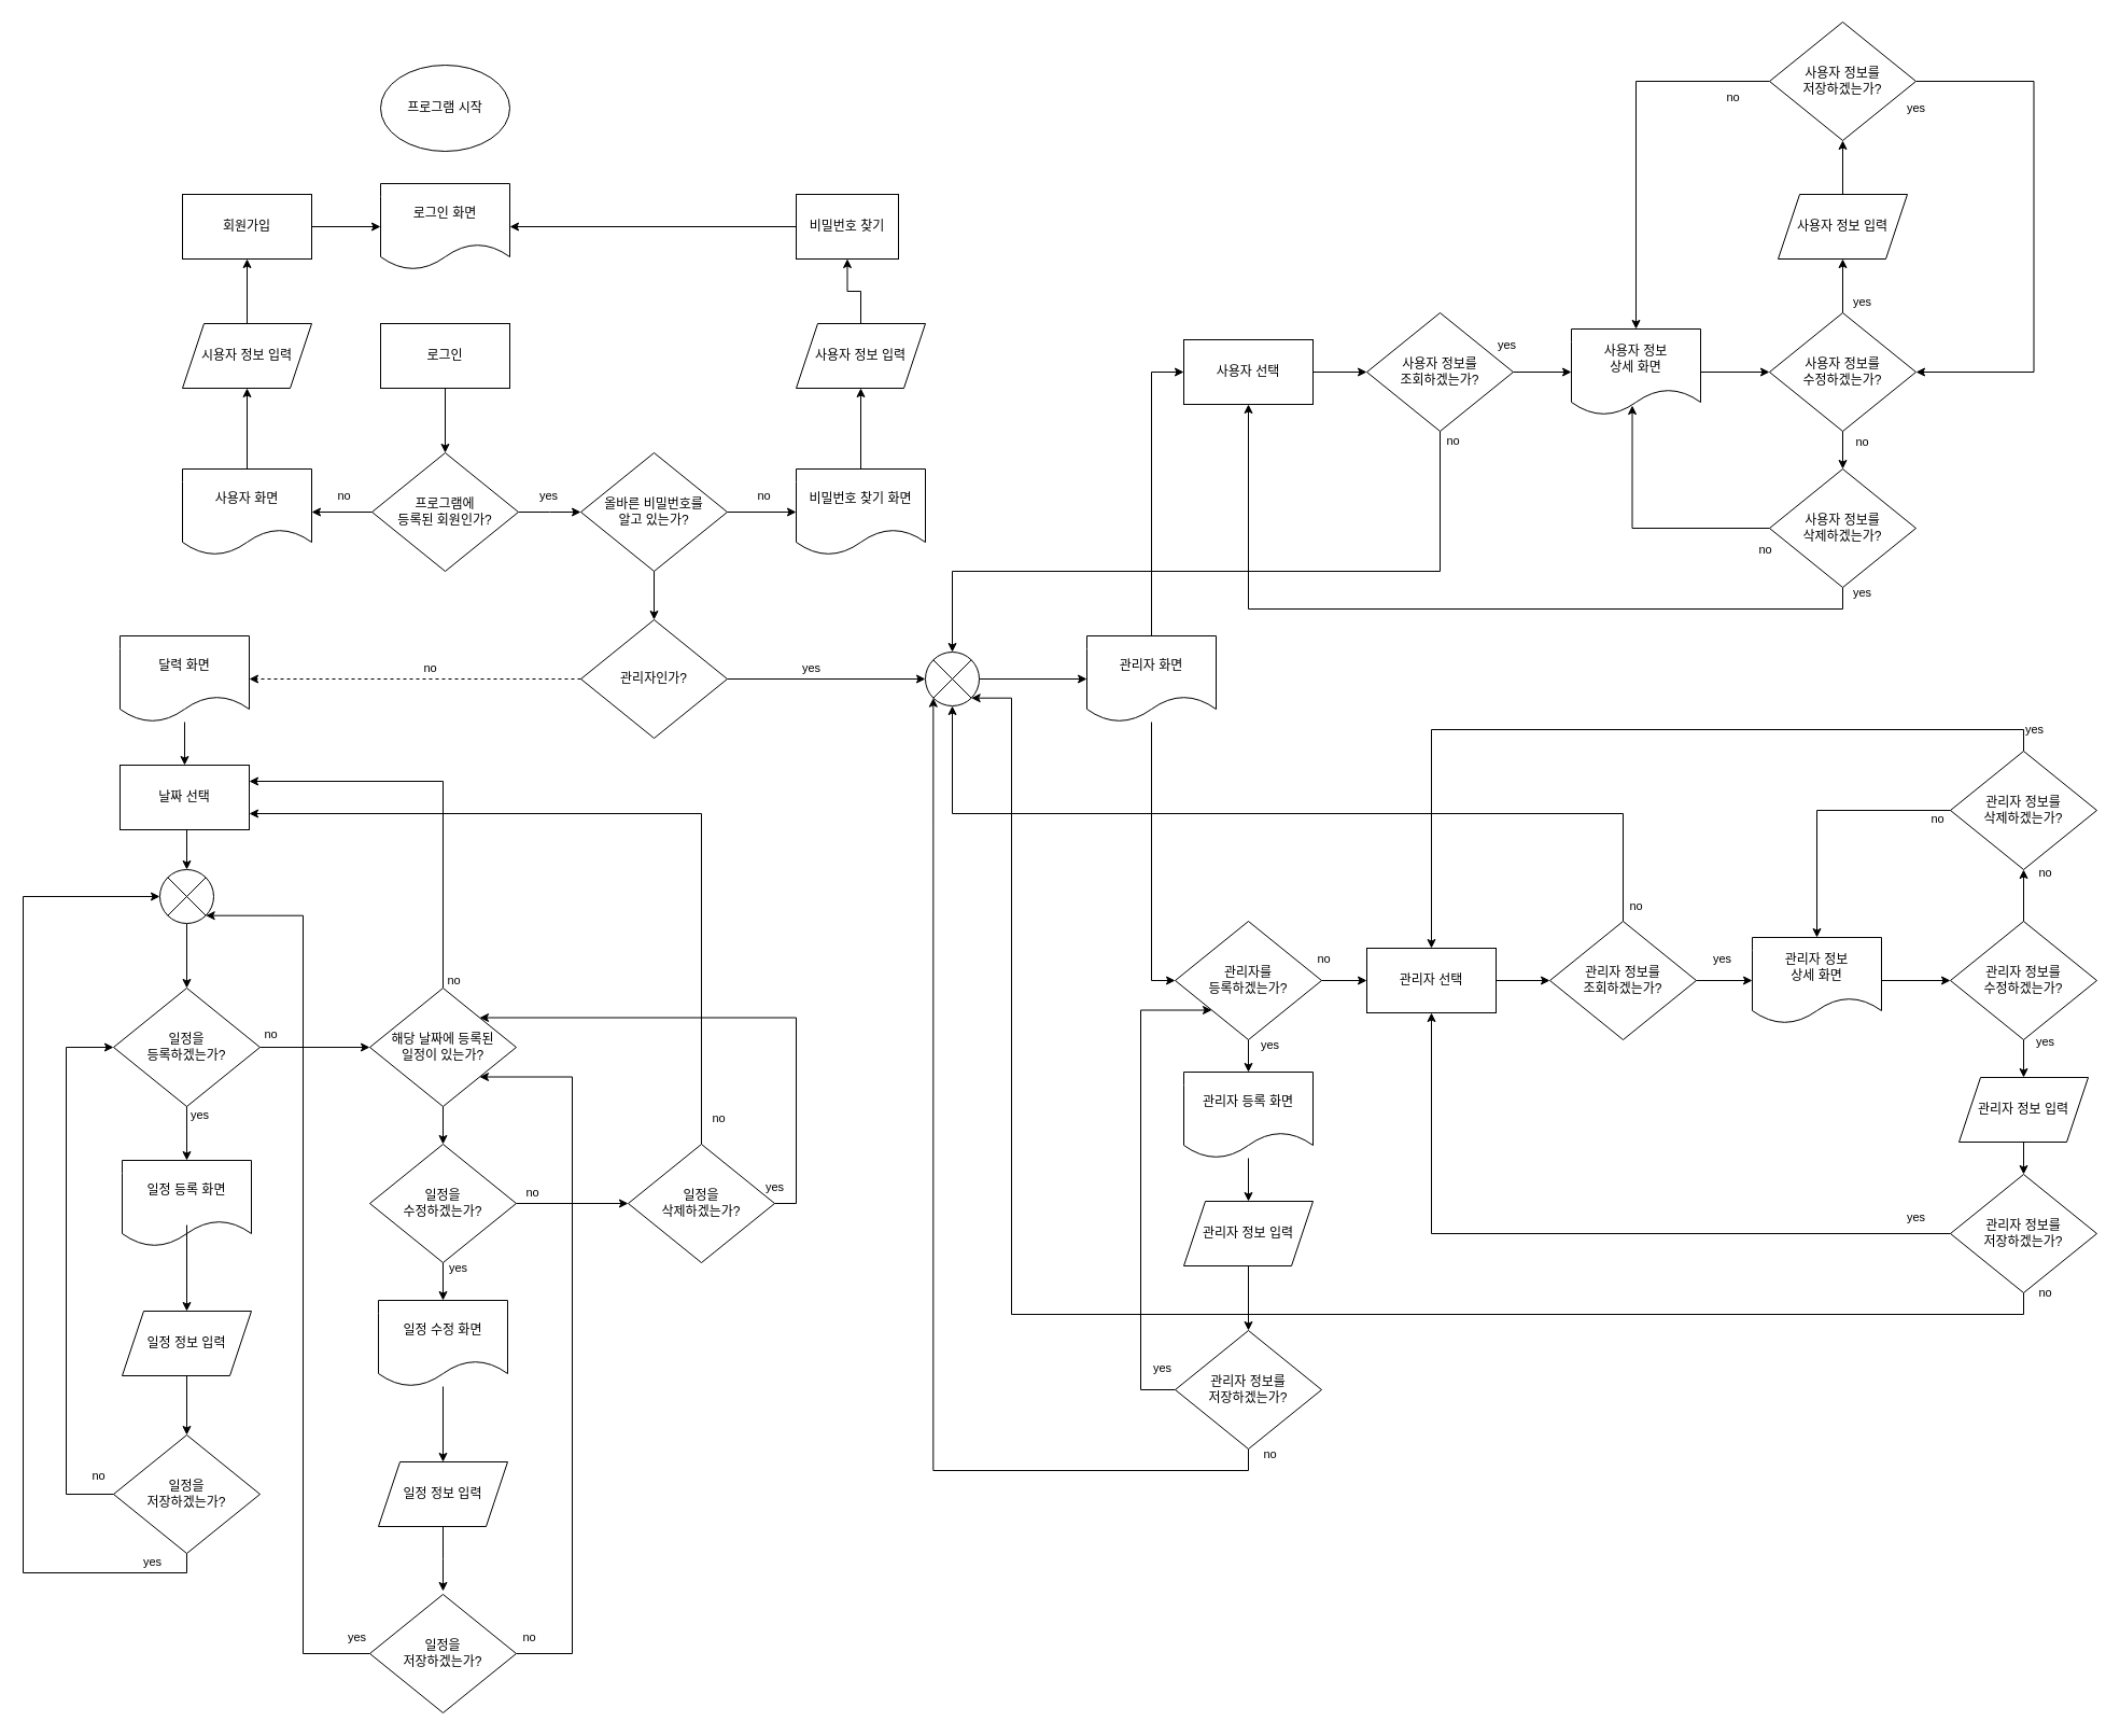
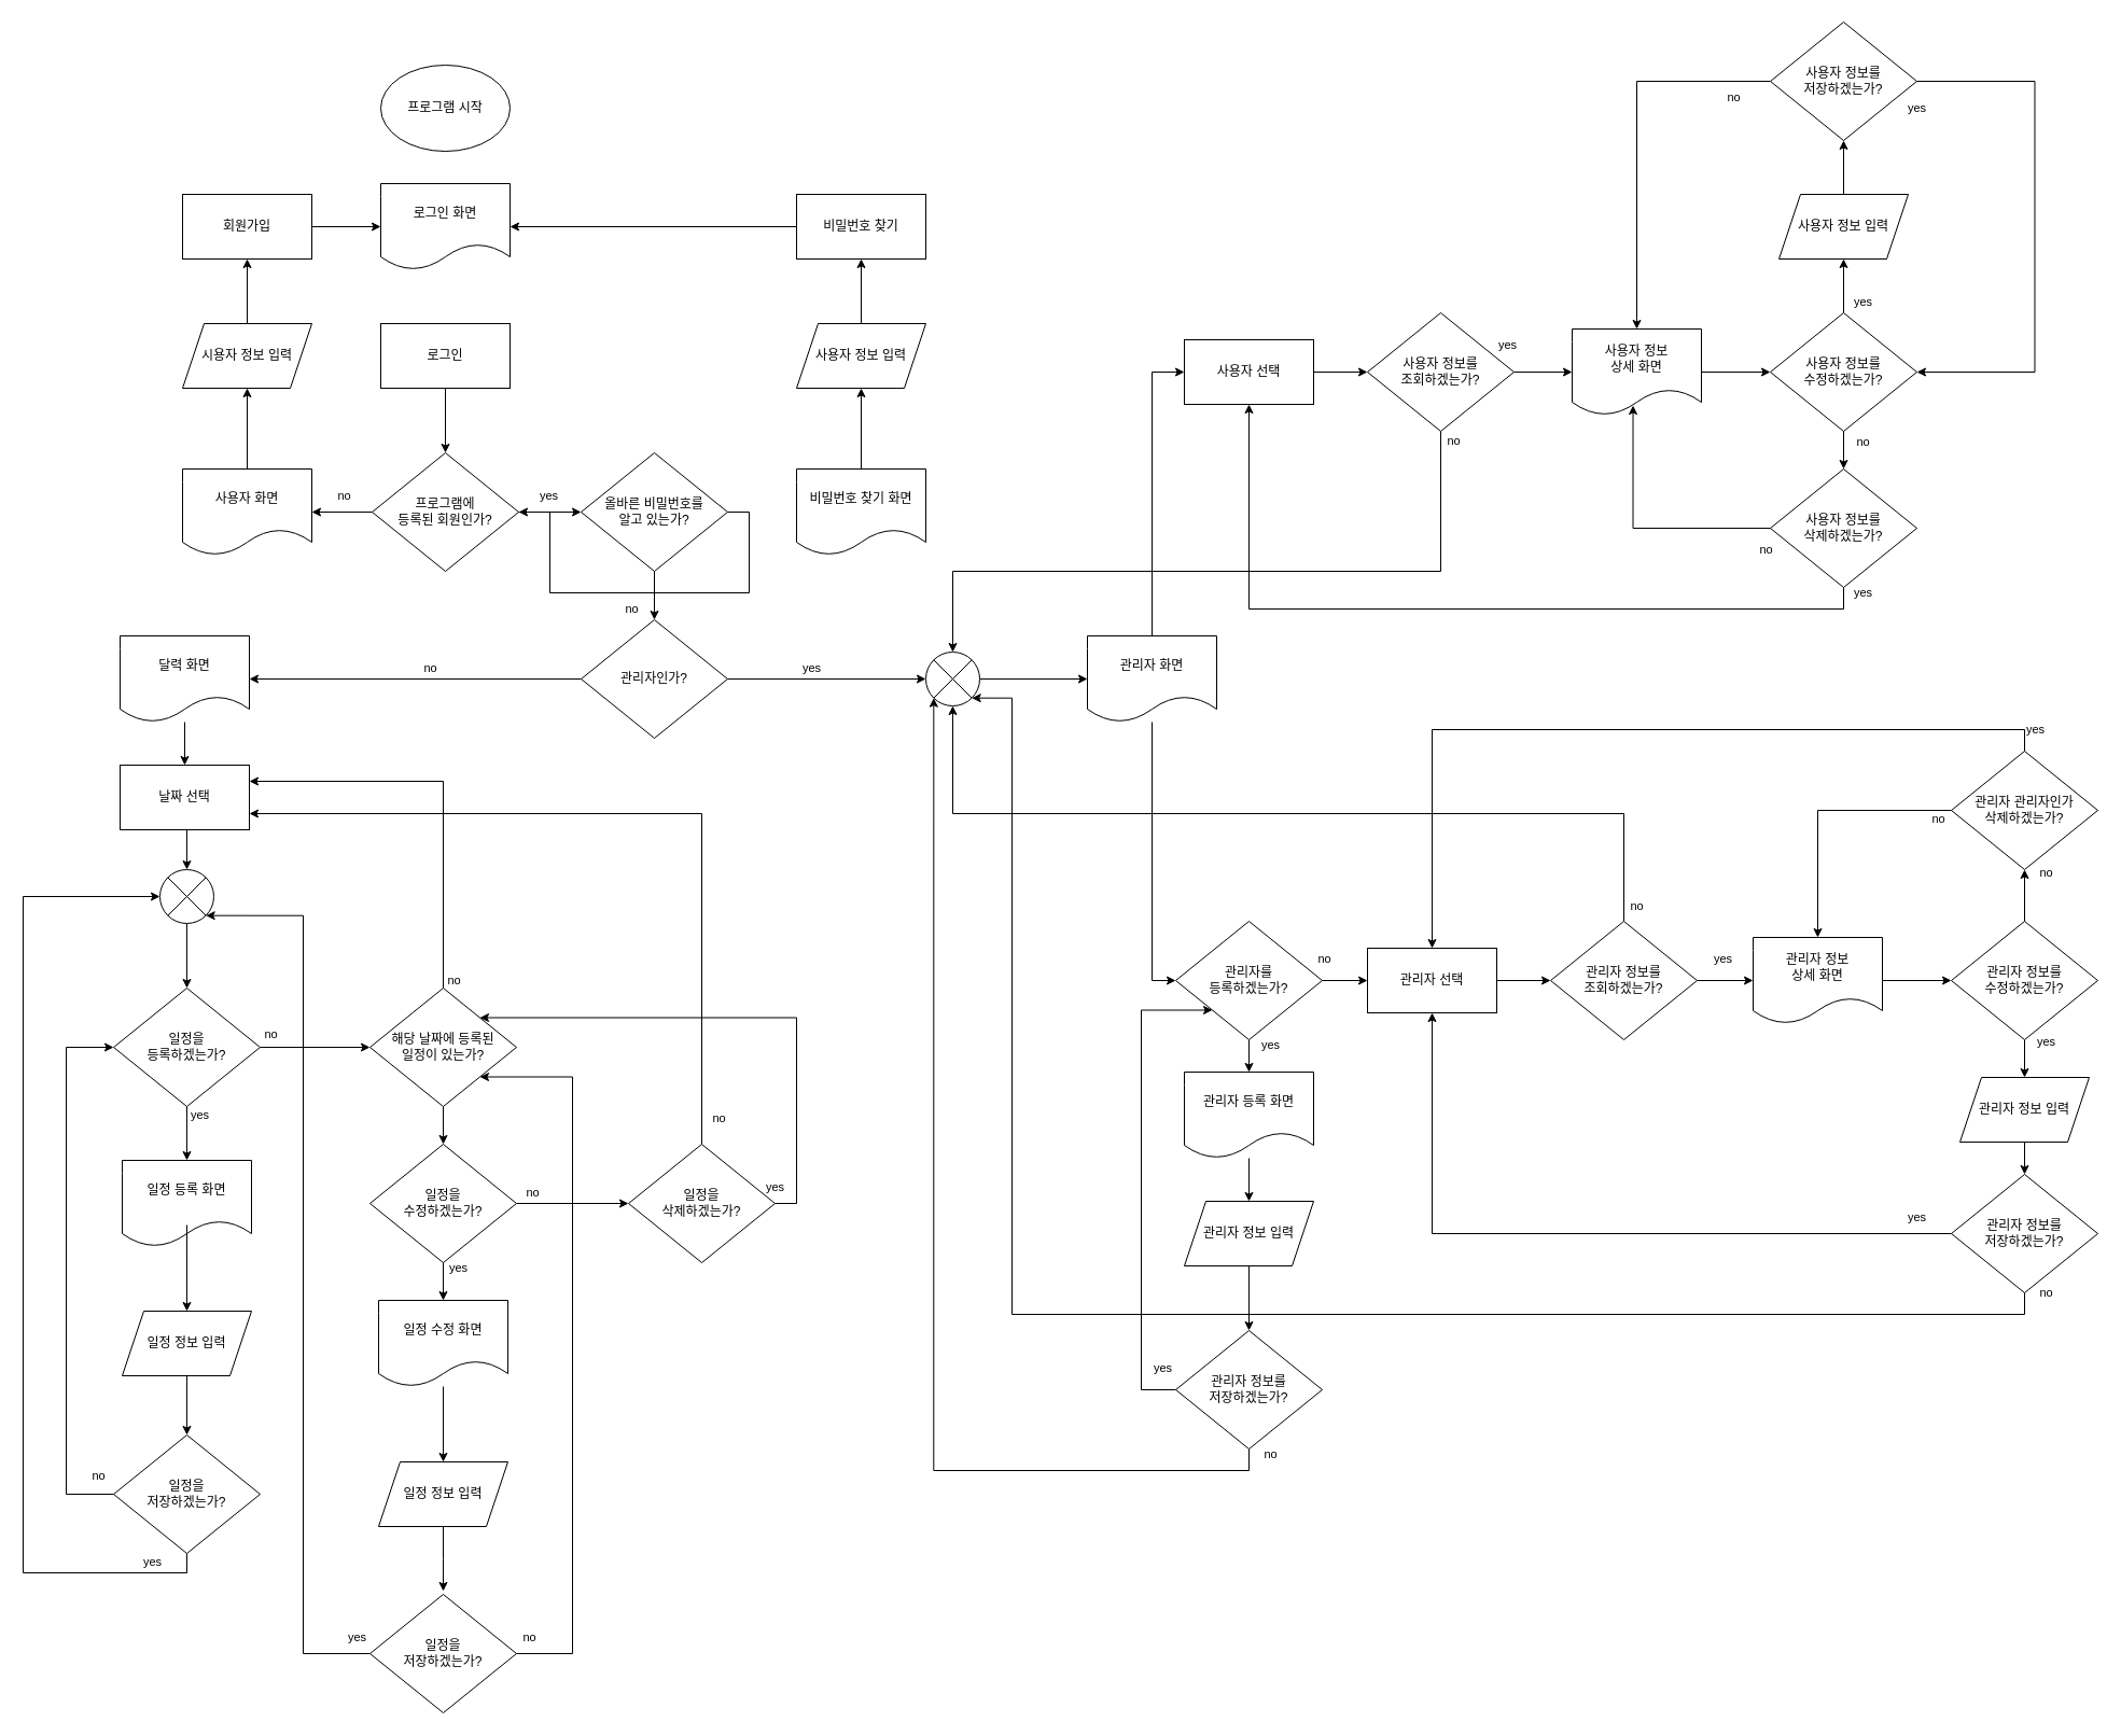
- <mxCell id="99" value="비밀번호 찾기" style="rounded=0;whiteSpace=wrap;html=1;" vertex="1" parent="1"><mxGeometry x="739" y="180" width="95" height="60" as="geometry" /></mxCell>
+ <mxCell id="99" value="비밀번호 찾기" style="rounded=0;whiteSpace=wrap;html=1;" vertex="1" parent="1"><mxGeometry x="739" y="180" width="120" height="60" as="geometry" /></mxCell>
- <mxCell id="97" value="no" style="edgeStyle=orthogonalEdgeStyle;rounded=0;orthogonalLoop=1;jettySize=auto;html=1;exitX=1;exitY=0.5;exitDx=0;exitDy=0;startArrow=none;startFill=0;endArrow=classic;endFill=1;entryX=0;entryY=0.5;entryDx=0;entryDy=0;" edge="1" parent="1" source="95" target="96"><mxGeometry x="0.062" y="15" relative="1" as="geometry"><mxPoint as="offset" /></mxGeometry></mxCell>
+ <mxCell id="97" value="no" style="edgeStyle=orthogonalEdgeStyle;rounded=0;orthogonalLoop=1;jettySize=auto;html=1;exitX=1;exitY=0.5;exitDx=0;exitDy=0;startArrow=none;startFill=0;endArrow=classic;endFill=1;" edge="1" parent="1" source="95" target="89"><mxGeometry x="0.062" y="15" relative="1" as="geometry"><mxPoint as="offset" /></mxGeometry></mxCell>
- <mxCell id="100" value="no" style="edgeStyle=orthogonalEdgeStyle;rounded=0;orthogonalLoop=1;jettySize=auto;html=1;exitX=0;exitY=0.5;exitDx=0;exitDy=0;startArrow=none;startFill=0;endArrow=classic;endFill=1;entryX=1;entryY=0.5;entryDx=0;entryDy=0;dashed=1;" edge="1" parent="1" source="101" target="2"><mxGeometry x="-0.091" y="-10" relative="1" as="geometry"><mxPoint x="449" y="630" as="targetPoint" /><mxPoint as="offset" /></mxGeometry></mxCell>
+ <mxCell id="100" value="no" style="edgeStyle=orthogonalEdgeStyle;rounded=0;orthogonalLoop=1;jettySize=auto;html=1;exitX=0;exitY=0.5;exitDx=0;exitDy=0;startArrow=none;startFill=0;endArrow=classic;endFill=1;entryX=1;entryY=0.5;entryDx=0;entryDy=0;" edge="1" parent="1" source="101" target="2"><mxGeometry x="-0.091" y="-10" relative="1" as="geometry"><mxPoint x="449" y="630" as="targetPoint" /><mxPoint as="offset" /></mxGeometry></mxCell>
- <mxCell id="52" value="관리자 정보를&lt;br&gt;삭제하겠는가?" style="rhombus;whiteSpace=wrap;html=1;" vertex="1" parent="1"><mxGeometry x="1811" y="697" width="136" height="110" as="geometry" /></mxCell>
+ <mxCell id="52" value="관리자 관리자인가&lt;br&gt;삭제하겠는가?" style="rhombus;whiteSpace=wrap;html=1;" vertex="1" parent="1"><mxGeometry x="1811" y="697" width="136" height="110" as="geometry" /></mxCell>
